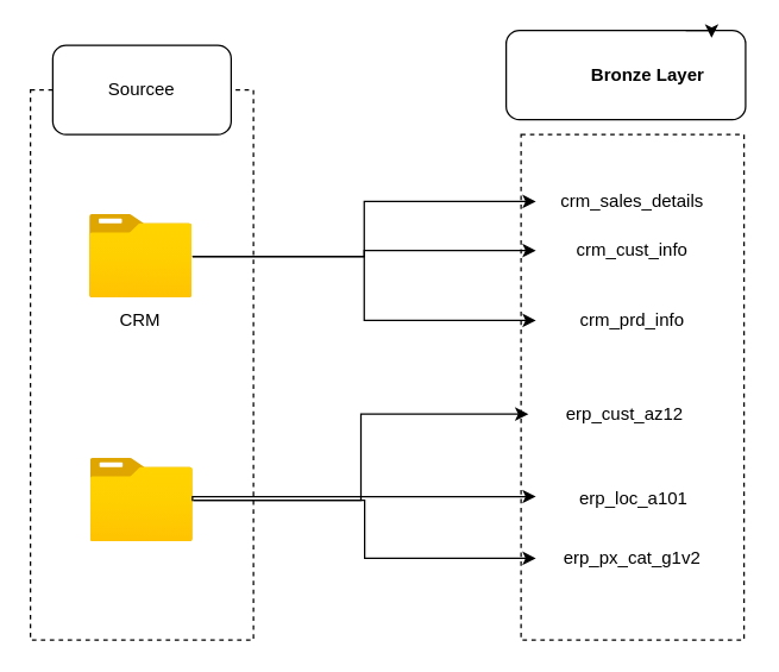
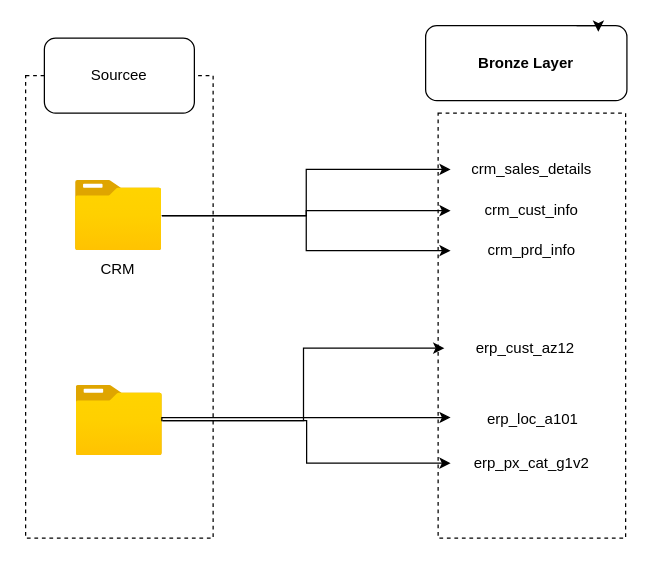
- <mxCell id="14" value="&lt;font style=&quot;color: light-dark(rgb(0, 0, 0), rgb(0, 0, 0));&quot;&gt;Bronze Layer&lt;/font&gt;" style="text;html=1;align=center;verticalAlign=middle;whiteSpace=wrap;rounded=0;fontColor=light-dark(#000000,#9A9796);labelBorderColor=none;fontStyle=1" vertex="1" parent="12"><mxGeometry x="31.147" y="15" width="108.75" height="30" as="geometry" /></mxCell>
+ <mxCell id="14" value="&lt;font style=&quot;color: light-dark(rgb(0, 0, 0), rgb(0, 0, 0));&quot;&gt;Bronze Layer&lt;/font&gt;" style="text;html=1;align=center;verticalAlign=middle;whiteSpace=wrap;rounded=0;fontColor=light-dark(#000000,#9A9796);labelBorderColor=none;fontStyle=1" vertex="1" parent="12"><mxGeometry x="16.147" y="15" width="108.75" height="30" as="geometry" /></mxCell>
- <mxCell id="18" value="&lt;font style=&quot;color: light-dark(rgb(0, 0, 0), rgb(0, 0, 0));&quot;&gt;crm_prd_info&lt;/font&gt;" style="text;html=1;align=center;verticalAlign=middle;whiteSpace=wrap;rounded=1;fillColor=light-dark(#FFFFFF,#FFCE9F);" vertex="1" parent="1"><mxGeometry x="360" y="200" width="130" height="30" as="geometry" /></mxCell>
+ <mxCell id="18" value="&lt;font style=&quot;color: light-dark(rgb(0, 0, 0), rgb(0, 0, 0));&quot;&gt;crm_prd_info&lt;/font&gt;" style="text;html=1;align=center;verticalAlign=middle;whiteSpace=wrap;rounded=1;fillColor=light-dark(#FFFFFF,#FFCE9F);" vertex="1" parent="1"><mxGeometry x="360" y="185" width="130" height="30" as="geometry" /></mxCell>
- <mxCell id="21" value="&lt;font style=&quot;color: light-dark(rgb(0, 0, 0), rgb(0, 0, 0));&quot;&gt;erp_px_cat_g1v2&lt;/font&gt;" style="text;html=1;align=center;verticalAlign=middle;whiteSpace=wrap;rounded=1;fillColor=light-dark(#FFFFFF,#FFCE9F);" vertex="1" parent="1"><mxGeometry x="360" y="360" width="130" height="30" as="geometry" /></mxCell>
+ <mxCell id="21" value="&lt;font style=&quot;color: light-dark(rgb(0, 0, 0), rgb(0, 0, 0));&quot;&gt;erp_px_cat_g1v2&lt;/font&gt;" style="text;html=1;align=center;verticalAlign=middle;whiteSpace=wrap;rounded=1;fillColor=light-dark(#FFFFFF,#FFCE9F);" vertex="1" parent="1"><mxGeometry x="360" y="360" width="130" height="20" as="geometry" /></mxCell>
